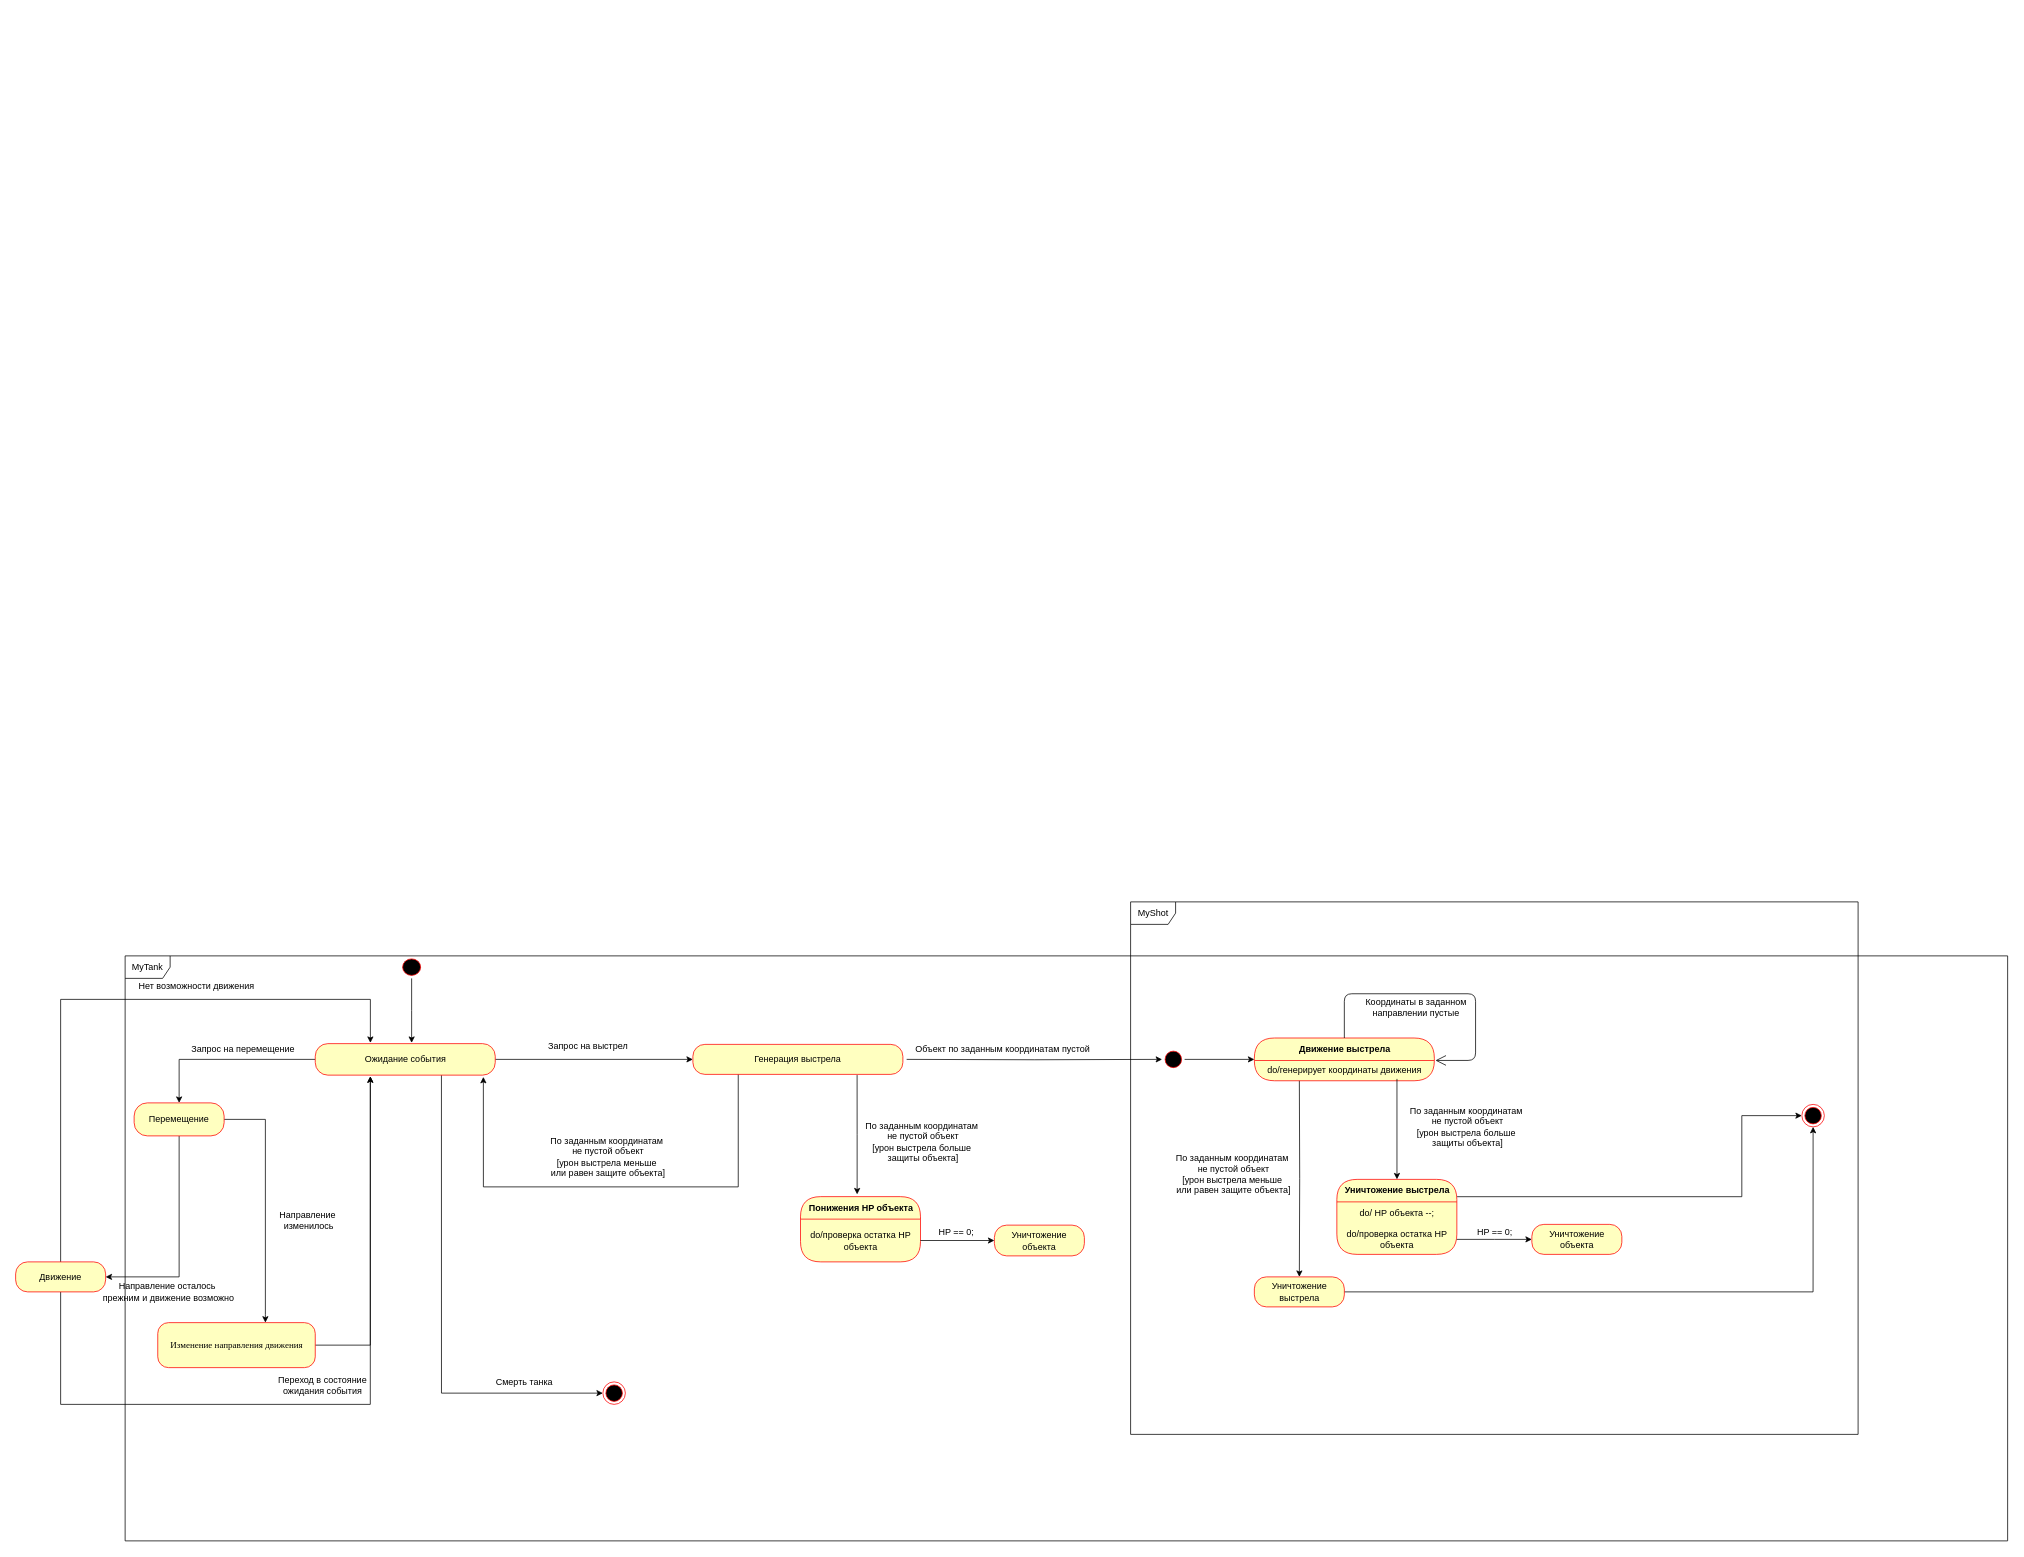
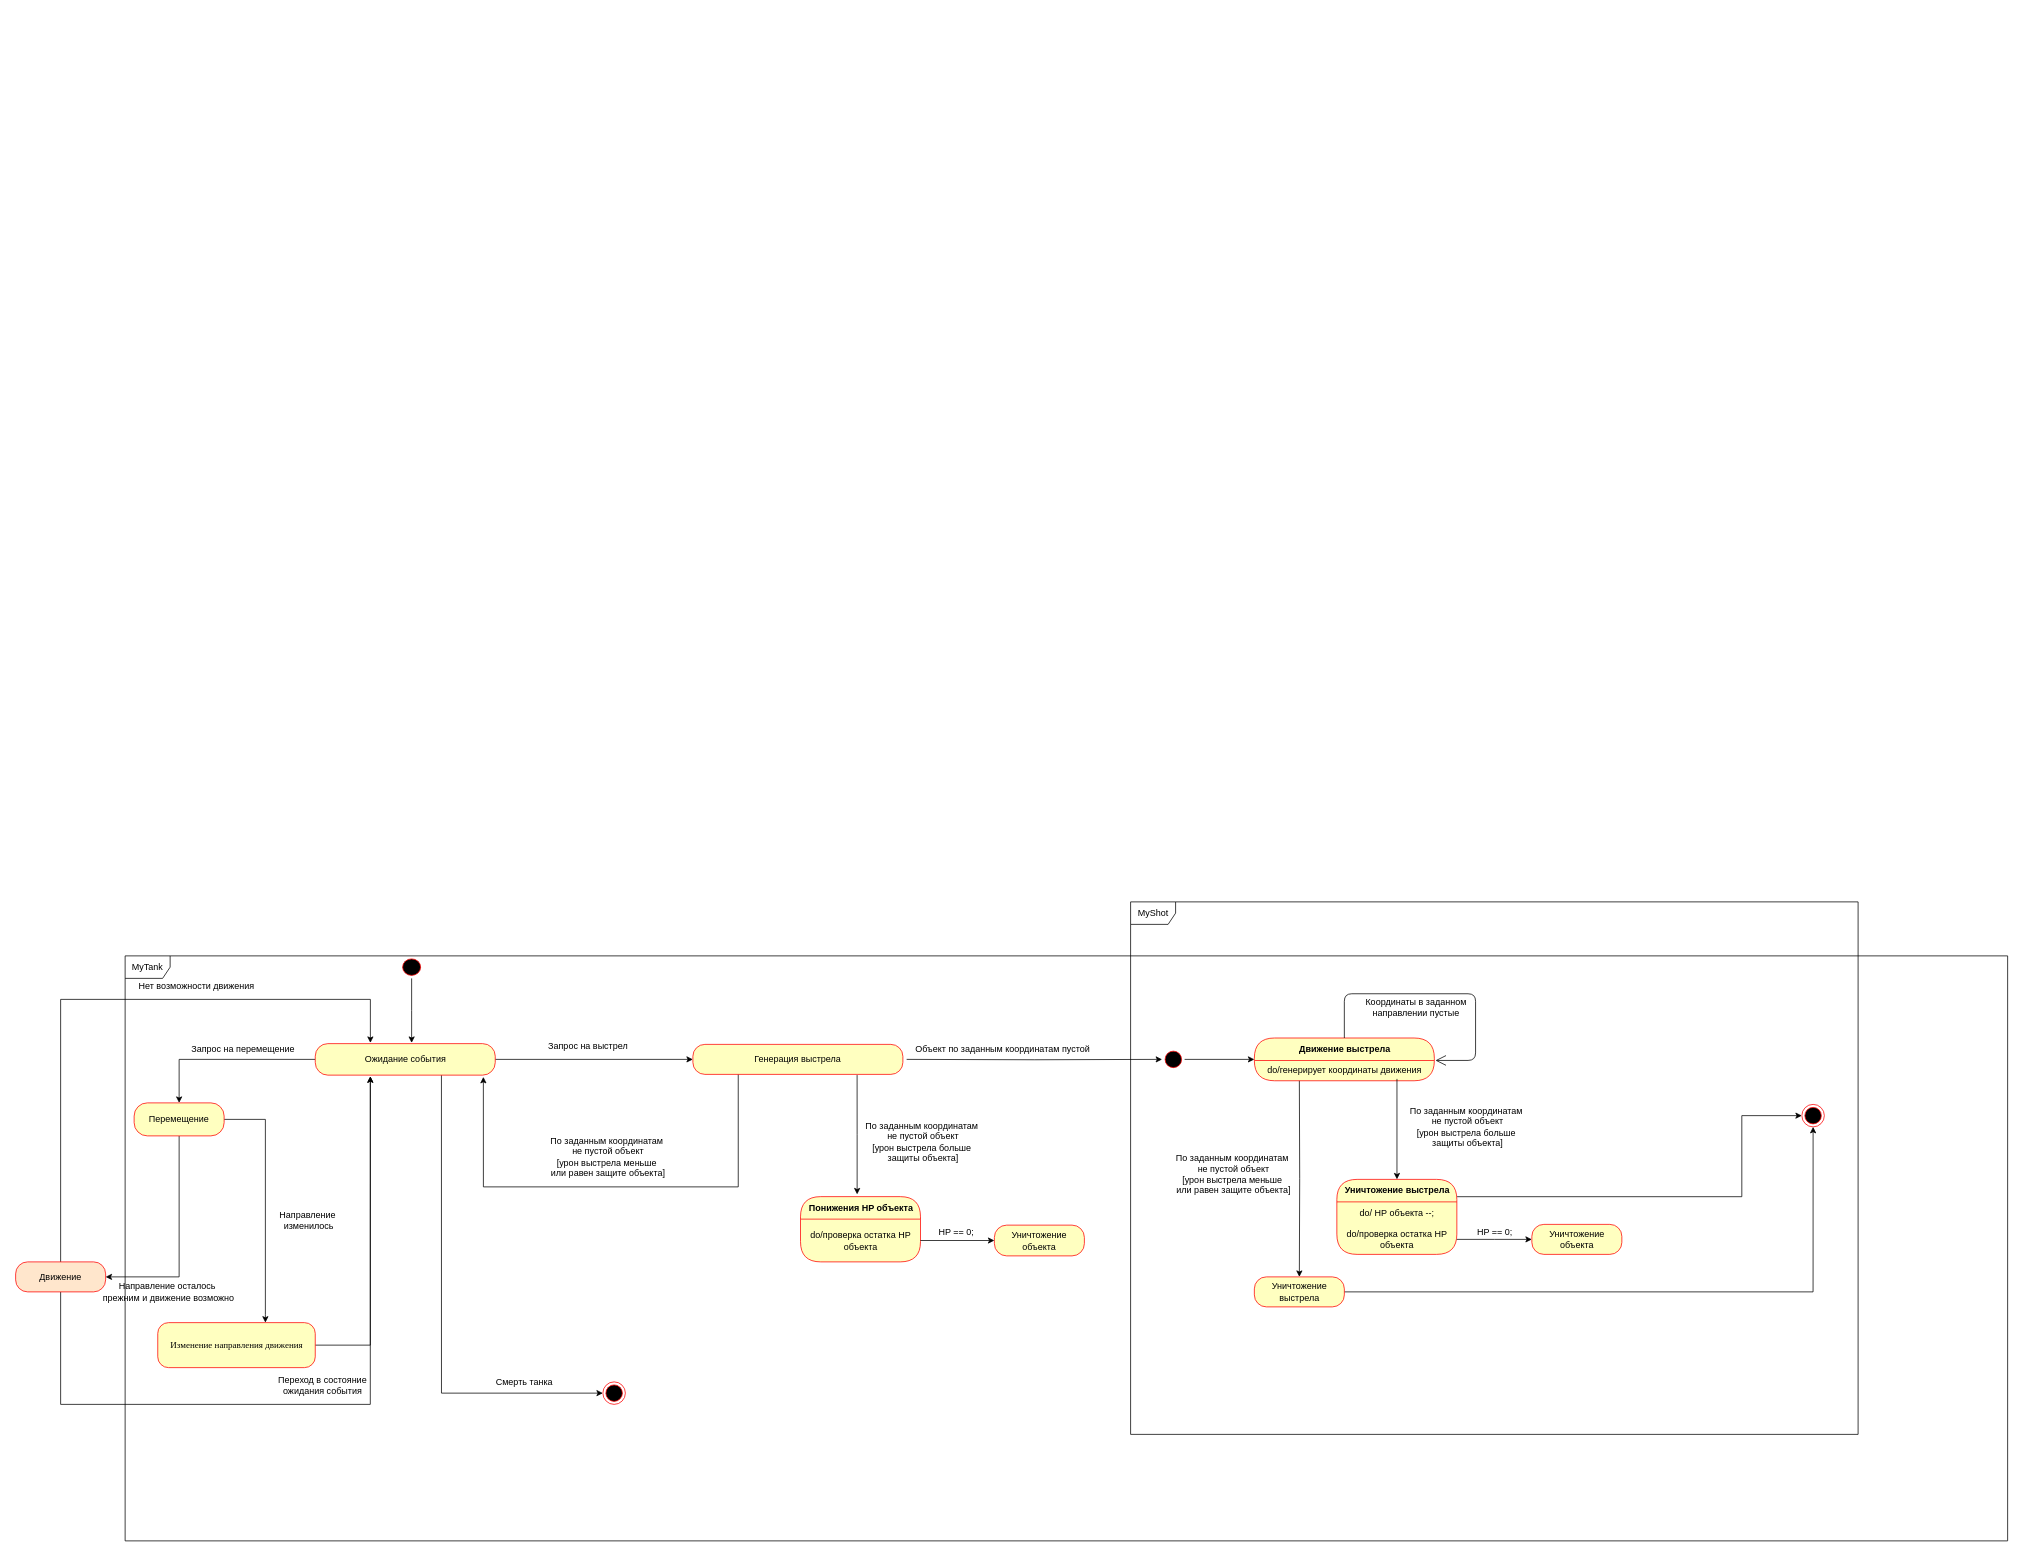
- <mxCell id="55" value="Движение" style="rounded=1;whiteSpace=wrap;html=1;arcSize=40;fontColor=#000000;fillColor=#ffffc0;strokeColor=#ff0000;" parent="1" vertex="1"><mxGeometry x="20" y="1682" width="120" height="40" as="geometry" /></mxCell>
+ <mxCell id="55" value="Движение" style="rounded=1;whiteSpace=wrap;html=1;arcSize=40;fontColor=#000000;fillColor=#ffe6cc;strokeColor=#ff0000;" parent="1" vertex="1"><mxGeometry x="20" y="1682" width="120" height="40" as="geometry" /></mxCell>
